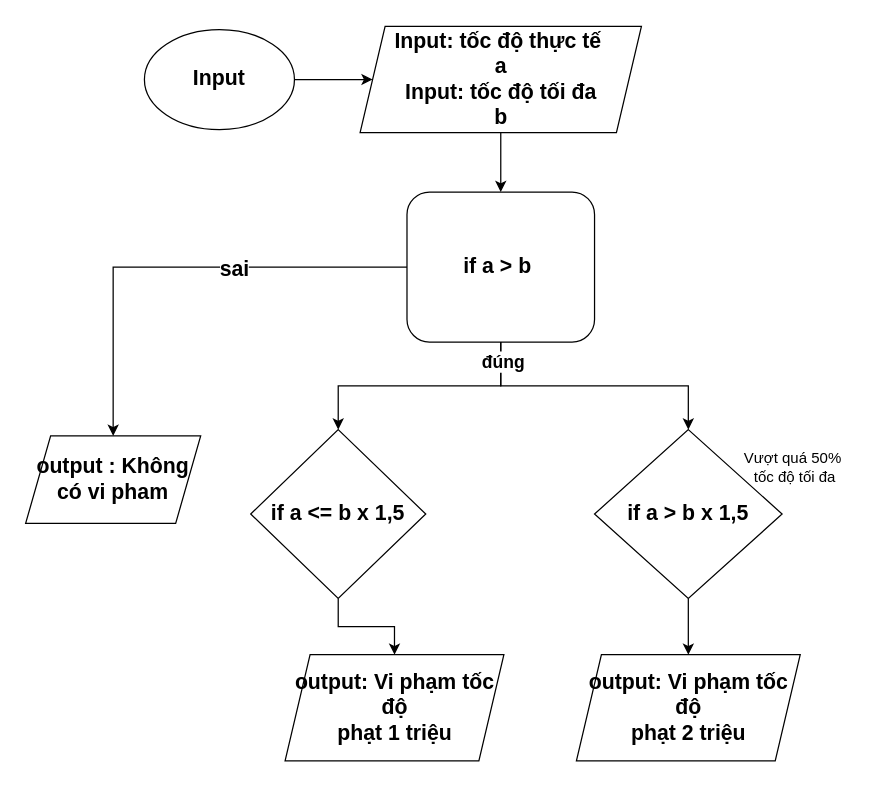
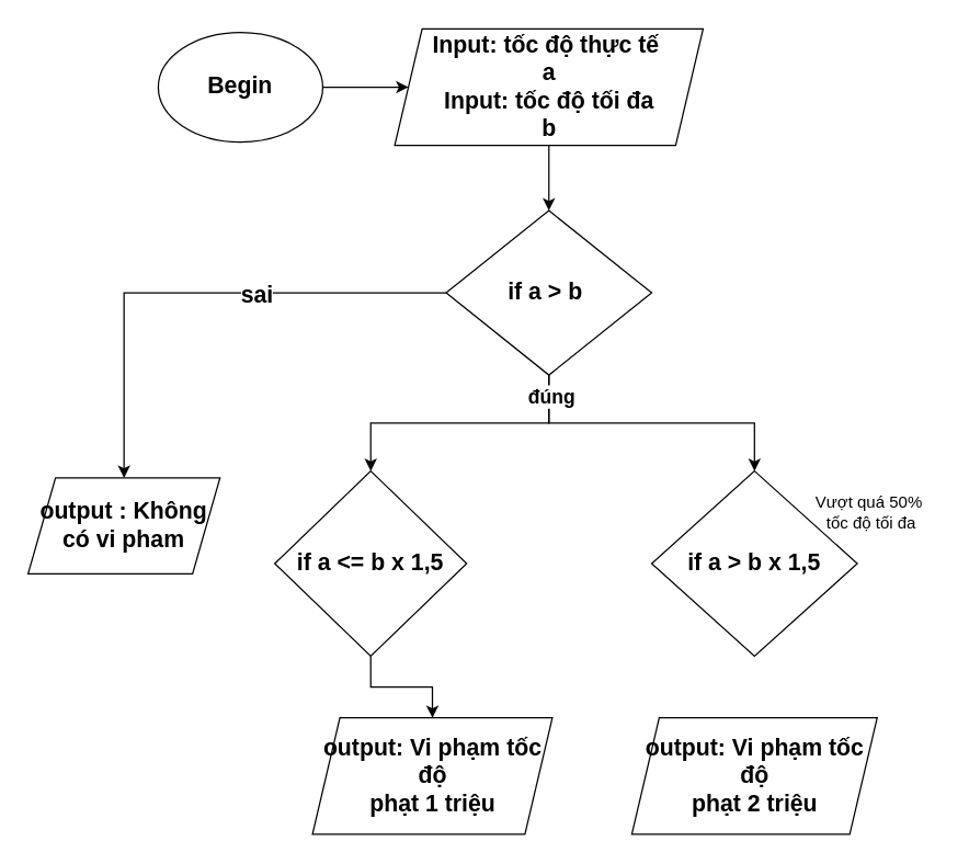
- <mxCell id="3" value="Input" style="ellipse;whiteSpace=wrap;html=1;fontSize=17;fontStyle=1" vertex="1" parent="1"><mxGeometry x="115" y="23" width="120" height="80" as="geometry" /></mxCell>
+ <mxCell id="3" value="Begin" style="ellipse;whiteSpace=wrap;html=1;fontSize=17;fontStyle=1" vertex="1" parent="1"><mxGeometry x="115" y="23" width="120" height="80" as="geometry" /></mxCell>
- <mxCell id="11" value="if a &amp;gt; b&amp;nbsp;" style="whiteSpace=wrap;html=1;fontSize=17;fontStyle=1;rounded=1;" vertex="1" parent="1"><mxGeometry x="325" y="153" width="150" height="120" as="geometry" /></mxCell>
+ <mxCell id="11" value="if a &amp;gt; b&amp;nbsp;" style="rhombus;whiteSpace=wrap;html=1;fontSize=17;fontStyle=1" vertex="1" parent="1"><mxGeometry x="325" y="153" width="150" height="120" as="geometry" /></mxCell>
- <mxCell id="13" value="" style="edgeStyle=orthogonalEdgeStyle;rounded=0;orthogonalLoop=1;jettySize=auto;html=1;fontSize=17;fontStyle=1" edge="1" parent="1" source="14" target="15"><mxGeometry relative="1" as="geometry" /></mxCell>
